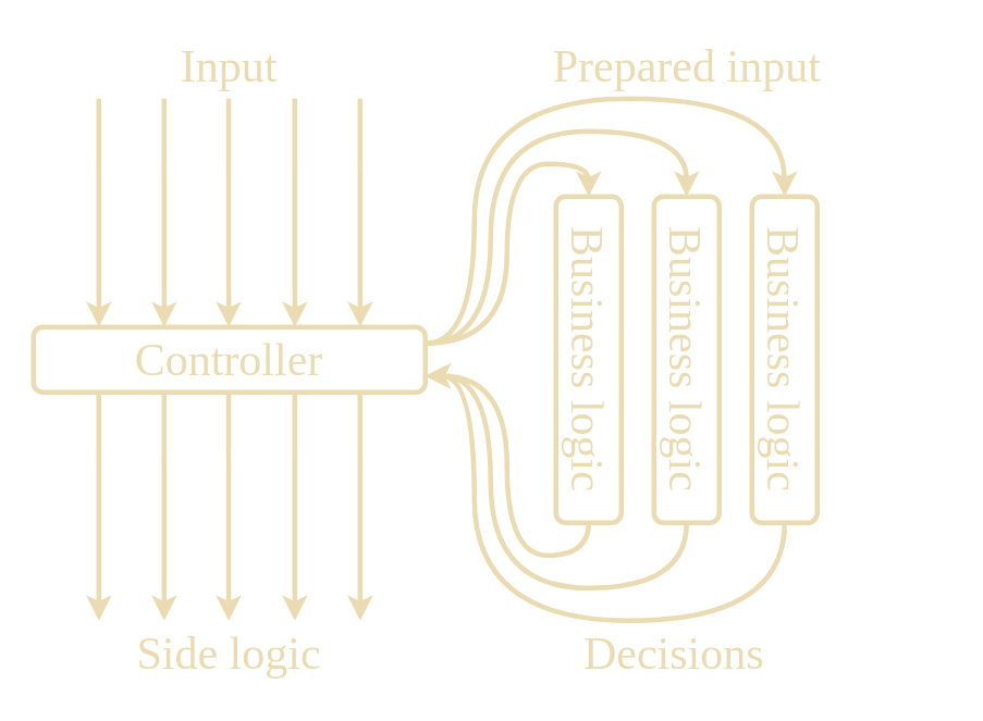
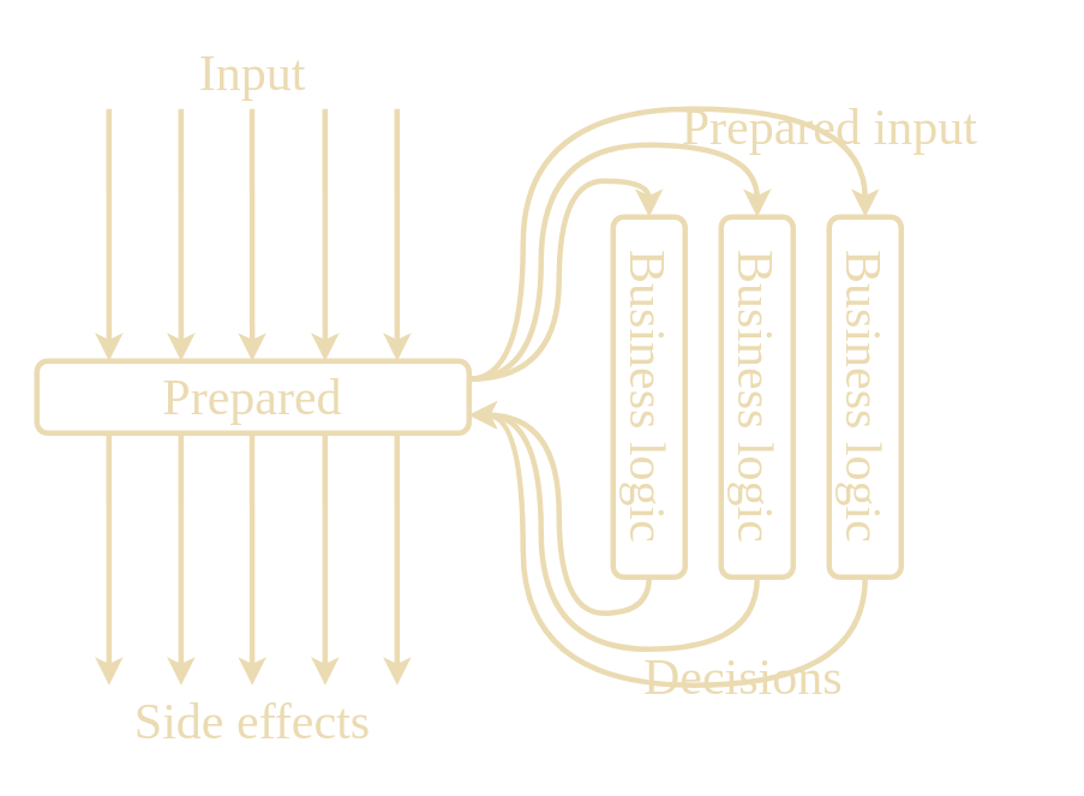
- <mxCell id="28" value="Prepared input" style="text;fontSize=28;align=center;verticalAlign=middle;html=1;fontColor=#EBDBB2;whiteSpace=wrap;fontFamily=Work Sans;FType=g;fillColor=none;strokeColor=none;strokeWidth=3;" vertex="1" parent="1"><mxGeometry x="327.5" y="20" width="185" height="40" as="geometry" /></mxCell>
+ <mxCell id="28" value="Prepared input" style="text;fontSize=28;align=center;verticalAlign=middle;html=1;fontColor=#EBDBB2;whiteSpace=wrap;fontFamily=Work Sans;FType=g;fillColor=none;strokeColor=none;strokeWidth=3;" vertex="1" parent="1"><mxGeometry x="367.5" y="50" width="185" height="40" as="geometry" /></mxCell>
- <mxCell id="22" value="Controller" style="text;fontSize=28;align=center;verticalAlign=middle;html=1;fontColor=#EBDBB2;whiteSpace=wrap;fontFamily=Work Sans;FType=g;fillColor=none;strokeColor=none;strokeWidth=3;" vertex="1" parent="1"><mxGeometry x="63.13" y="200" width="153.74" height="40" as="geometry" /></mxCell>
+ <mxCell id="22" value="Prepared" style="text;fontSize=28;align=center;verticalAlign=middle;html=1;fontColor=#EBDBB2;whiteSpace=wrap;fontFamily=Work Sans;FType=g;fillColor=none;strokeColor=none;strokeWidth=3;" vertex="1" parent="1"><mxGeometry x="63.13" y="200" width="153.74" height="40" as="geometry" /></mxCell>
- <mxCell id="27" value="Side logic" style="text;fontSize=28;align=center;verticalAlign=middle;html=1;fontColor=#EBDBB2;whiteSpace=wrap;fontFamily=Work Sans;FType=g;fillColor=none;strokeColor=none;strokeWidth=3;" vertex="1" parent="1"><mxGeometry x="63.13" y="380" width="153.74" height="40" as="geometry" /></mxCell>
+ <mxCell id="27" value="Side effects" style="text;fontSize=28;align=center;verticalAlign=middle;html=1;fontColor=#EBDBB2;whiteSpace=wrap;fontFamily=Work Sans;FType=g;fillColor=none;strokeColor=none;strokeWidth=3;" vertex="1" parent="1"><mxGeometry x="63.13" y="380" width="153.74" height="40" as="geometry" /></mxCell>
- <mxCell id="29" value="Decisions" style="text;fontSize=28;align=center;verticalAlign=middle;html=1;fontColor=#EBDBB2;whiteSpace=wrap;fontFamily=Work Sans;FType=g;fillColor=none;strokeColor=none;strokeWidth=3;" vertex="1" parent="1"><mxGeometry x="320" y="380" width="185" height="40" as="geometry" /></mxCell>
+ <mxCell id="29" value="Decisions" style="text;fontSize=28;align=center;verticalAlign=middle;html=1;fontColor=#EBDBB2;whiteSpace=wrap;fontFamily=Work Sans;FType=g;fillColor=none;strokeColor=none;strokeWidth=3;" vertex="1" parent="1"><mxGeometry x="320" y="355" width="185" height="40" as="geometry" /></mxCell>
